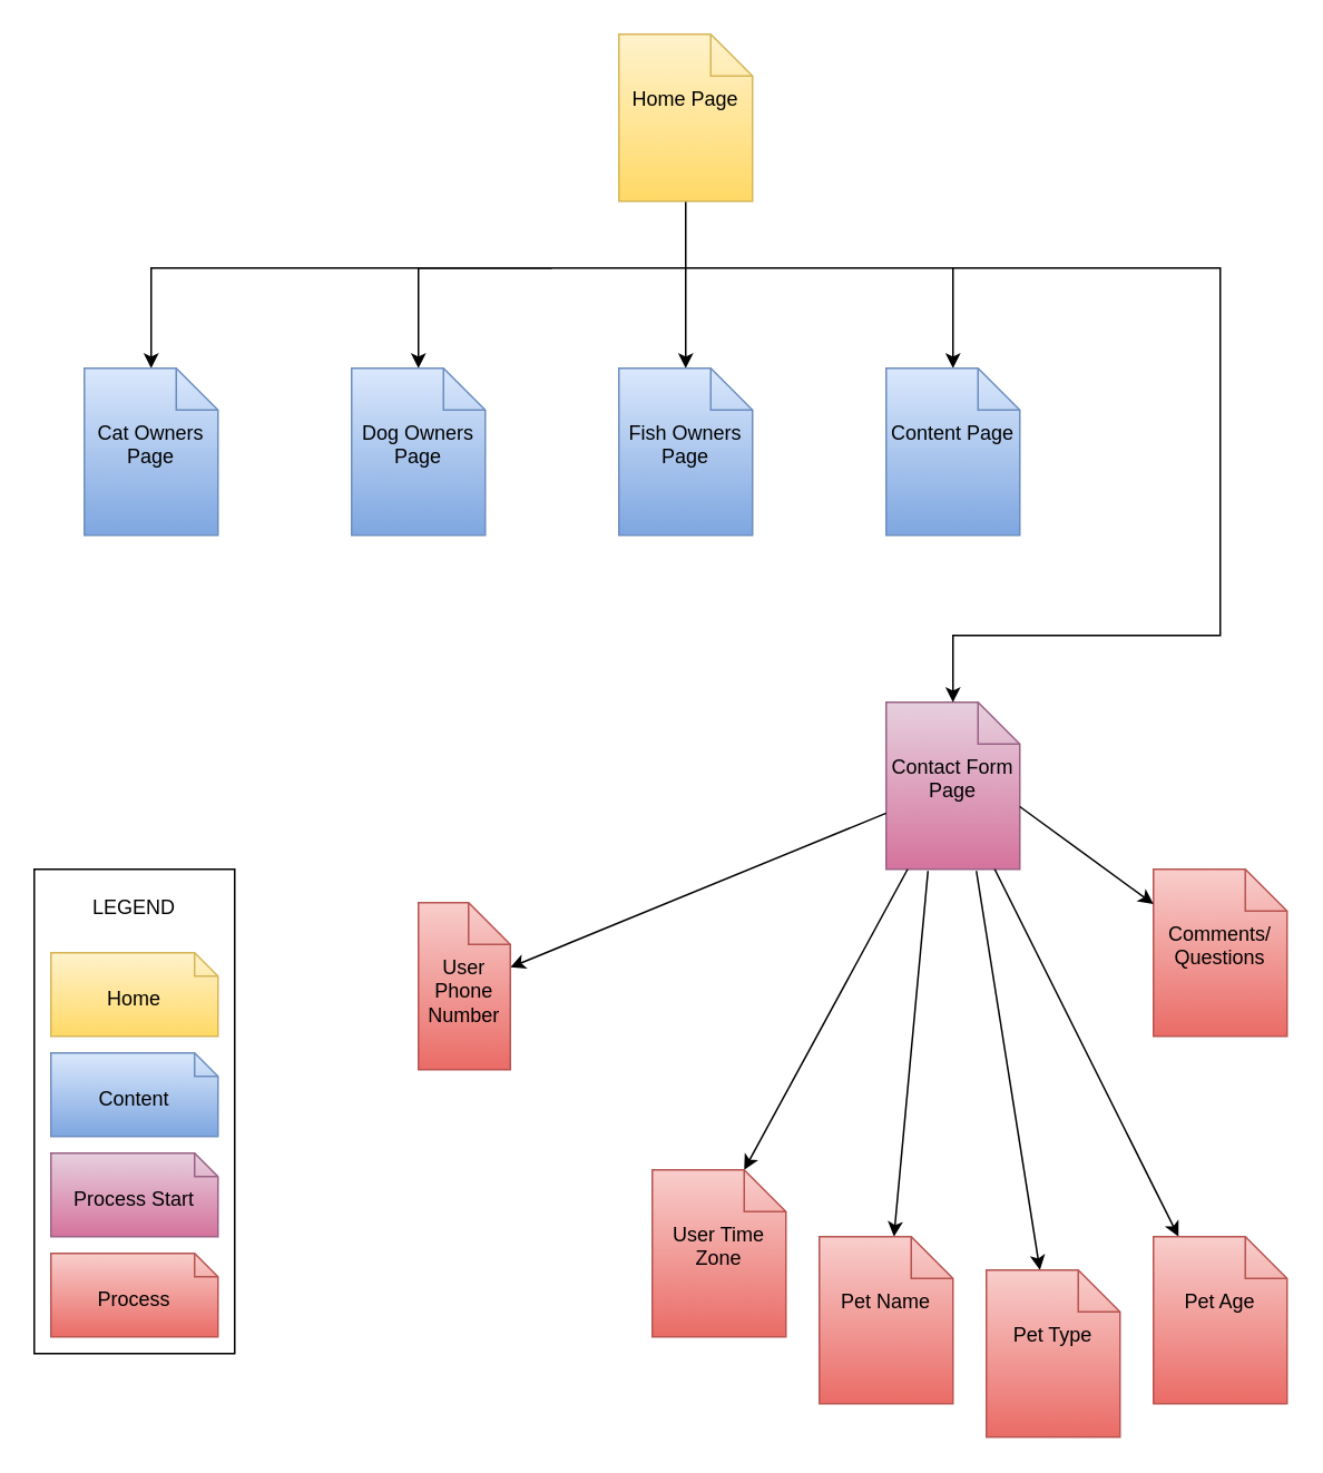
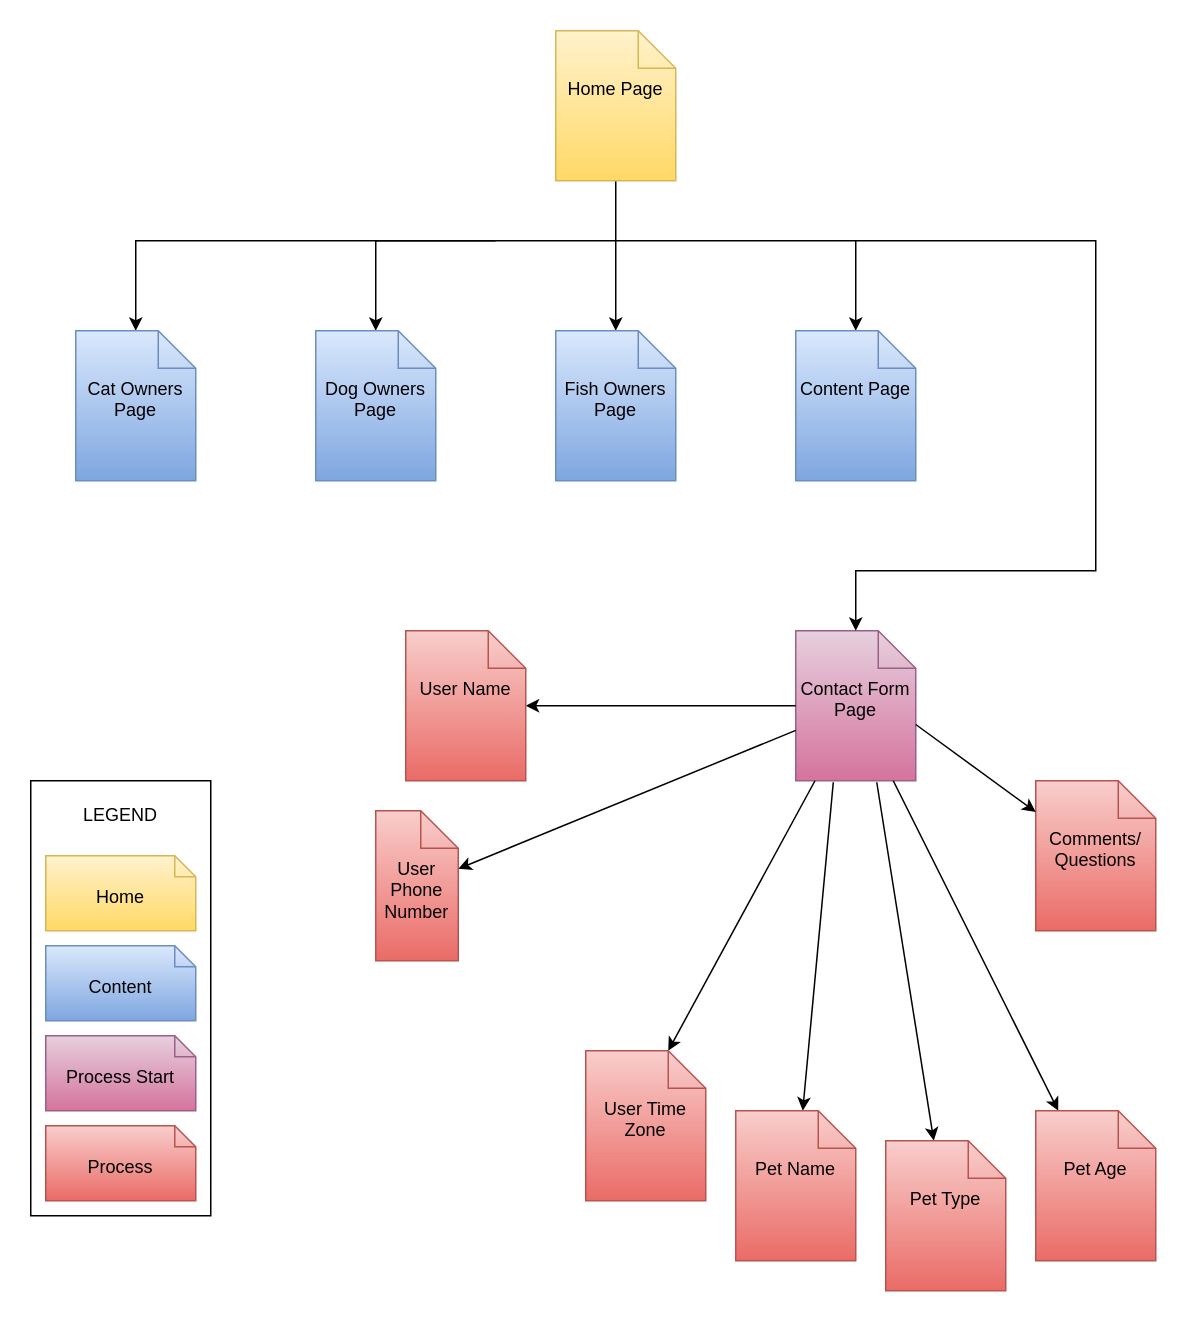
+ <mxCell id="19" value="&lt;font color=&quot;#000000&quot;&gt;User Name&lt;br&gt;&lt;/font&gt;" style="shape=note2;boundedLbl=1;whiteSpace=wrap;html=1;size=25;verticalAlign=top;align=center;gradientColor=#ea6b66;fillColor=#f8cecc;strokeColor=#b85450;" parent="1" vertex="1"><mxGeometry x="270" y="420" width="80" height="100" as="geometry" /></mxCell>
+ <mxCell id="18" style="rounded=0;orthogonalLoop=1;jettySize=auto;html=1;startArrow=classic;startFill=1;endArrow=none;endFill=0;" parent="1" source="19" target="12" edge="1"><mxGeometry relative="1" as="geometry" /></mxCell>
